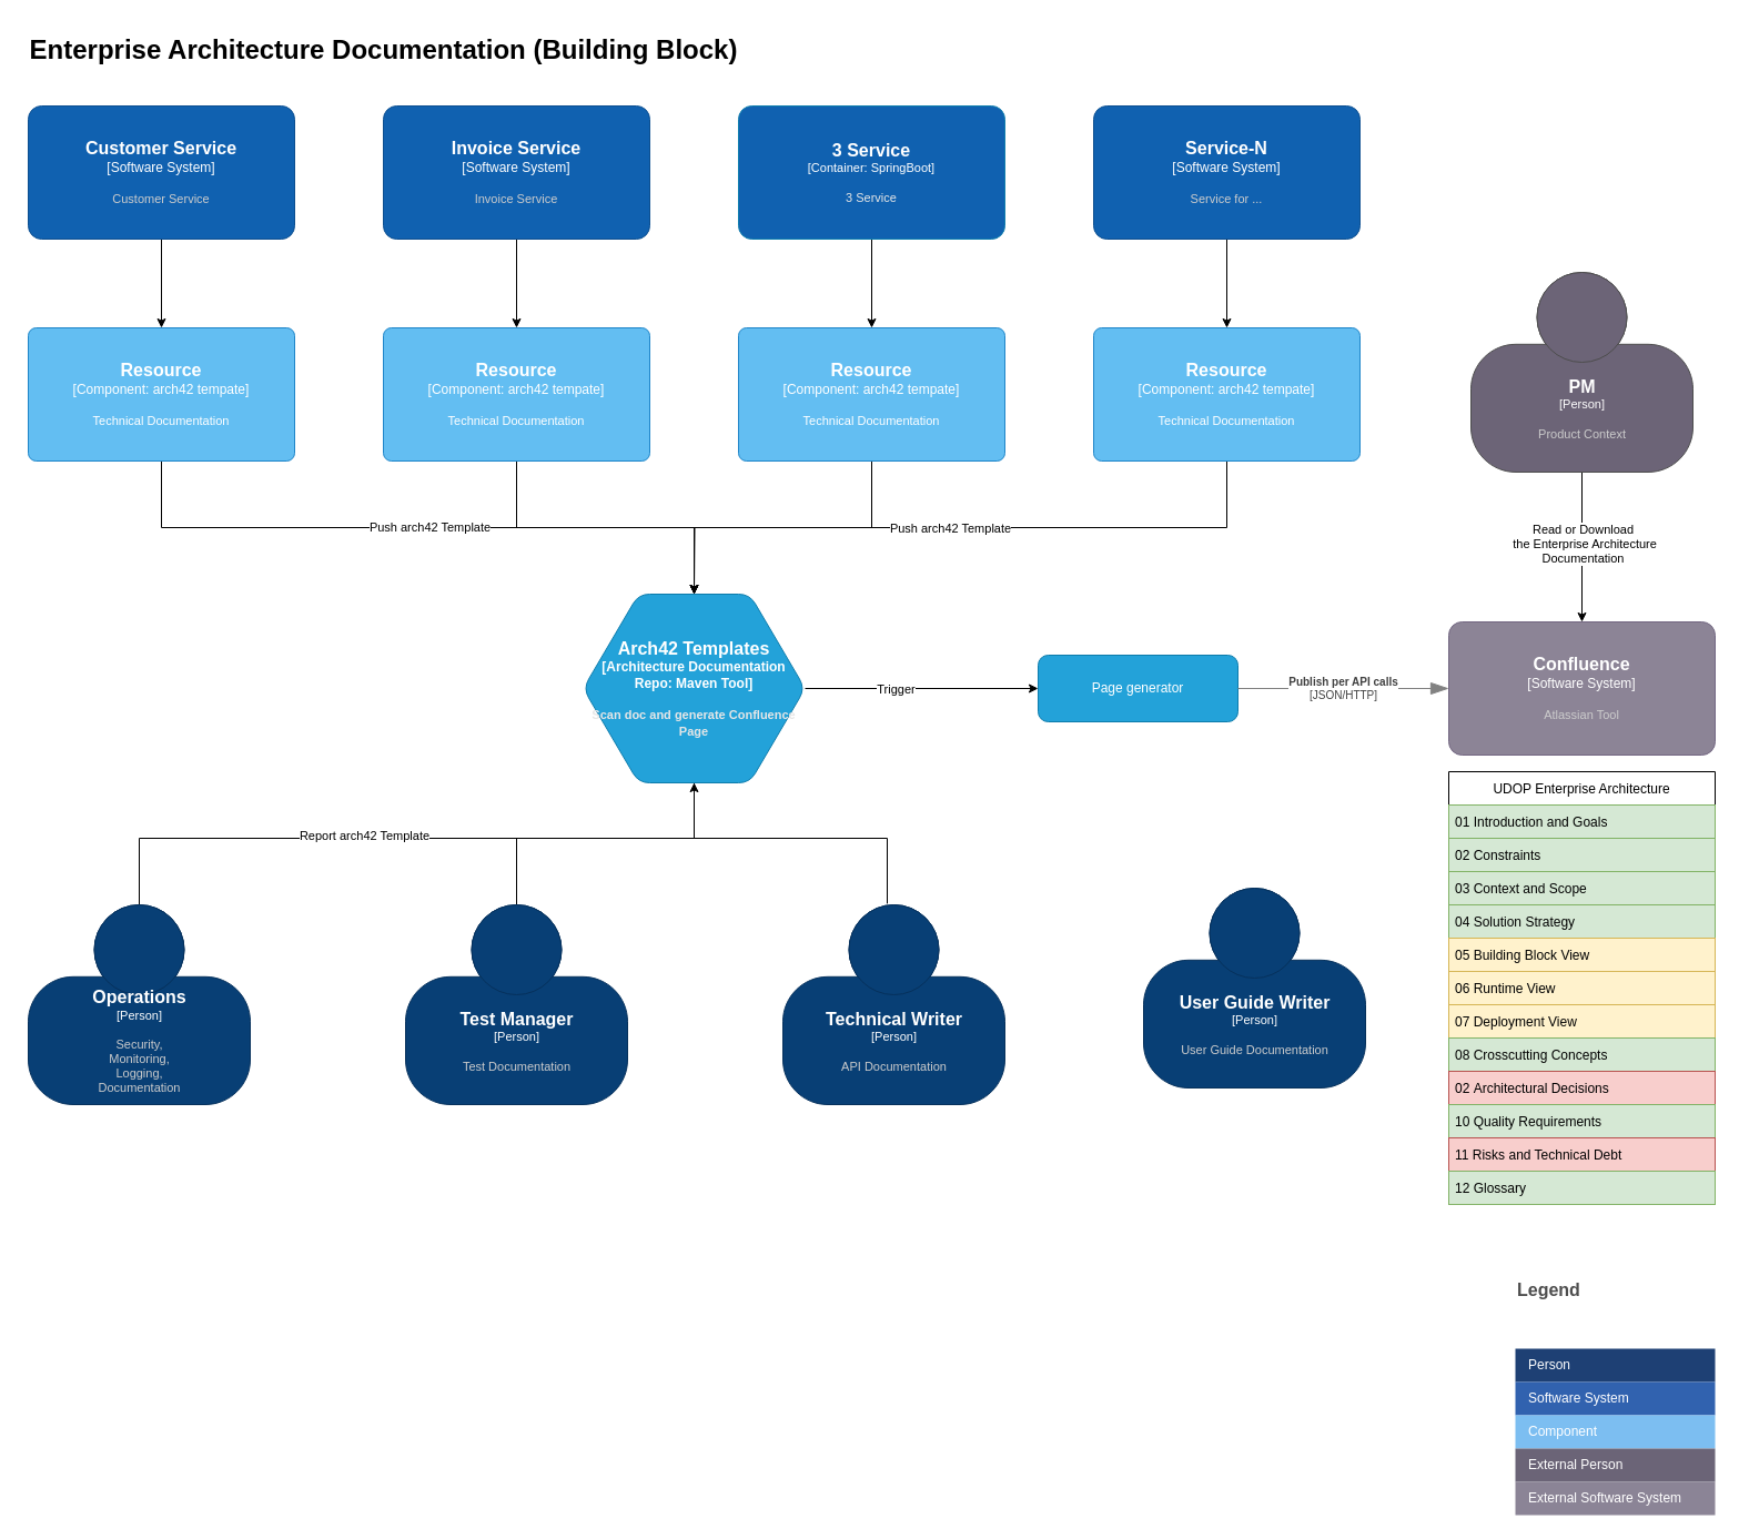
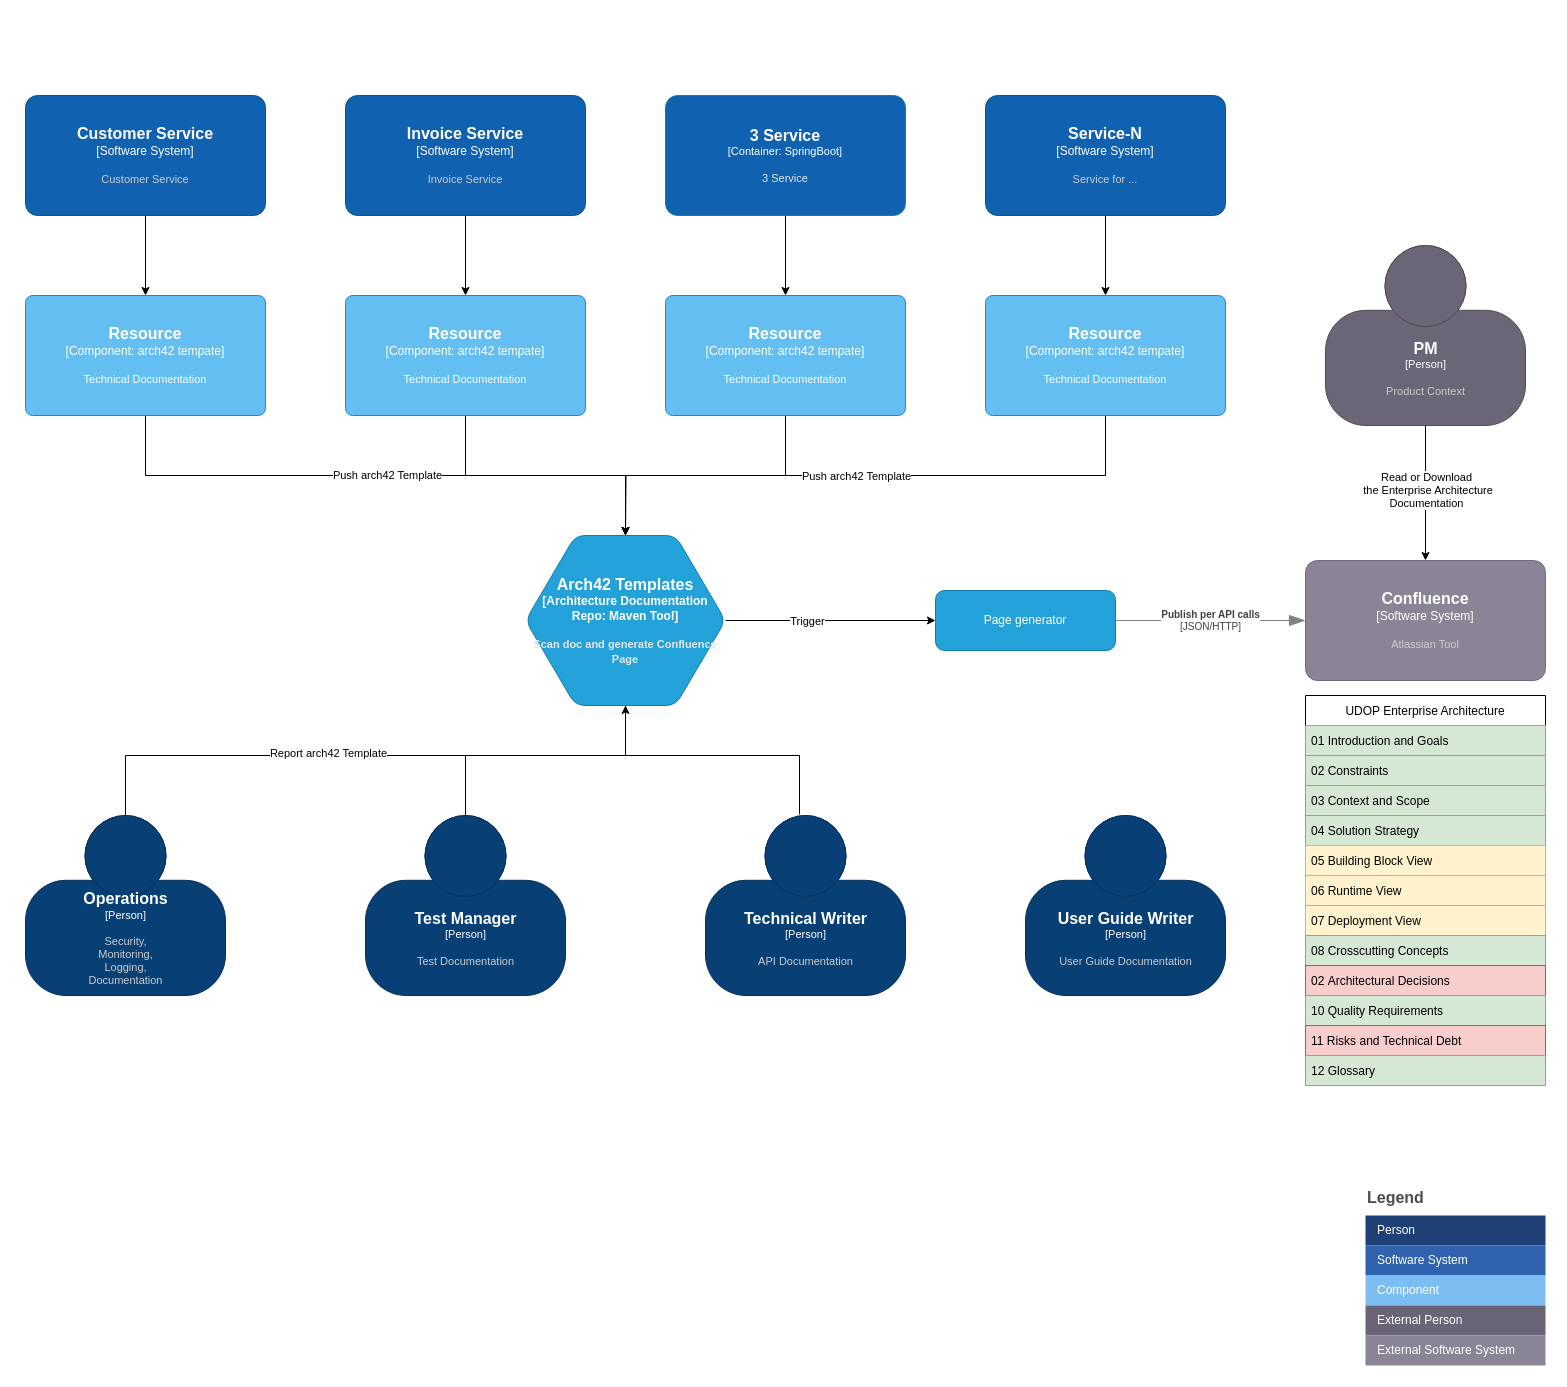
- <mxCell id="37" value="&lt;h1&gt;&lt;b&gt;Enterprise Architecture Documentation (Building Block)&lt;/b&gt;&lt;/h1&gt;" style="text;html=1;align=center;verticalAlign=middle;resizable=0;points=[];autosize=1;strokeColor=none;fillColor=none;" parent="1" vertex="1"><mxGeometry x="20" y="20" width="650" height="50" as="geometry" /></mxCell>
- <mxCell id="44" value="&lt;font style=&quot;font-size: 16px&quot;&gt;&lt;b&gt;User Guide Writer&lt;/b&gt;&lt;/font&gt;&lt;div&gt;[Person]&lt;/div&gt;&lt;br&gt;&lt;div&gt;&lt;font style=&quot;font-size: 11px&quot;&gt;&lt;font color=&quot;#cccccc&quot;&gt;User Guide Documentation&lt;/font&gt;&lt;/div&gt;" style="html=1;fontSize=11;dashed=0;whitespace=wrap;fillColor=#083F75;strokeColor=#06315C;fontColor=#ffffff;shape=mxgraph.c4.person2;align=center;metaEdit=1;points=[[0.5,0,0],[1,0.5,0],[1,0.75,0],[0.75,1,0],[0.5,1,0],[0.25,1,0],[0,0.75,0],[0,0.5,0]];resizable=0;" parent="1" vertex="1"><mxGeometry x="1030" y="800" width="200" height="180" as="geometry" /></mxCell>
+ <mxCell id="44" value="&lt;font style=&quot;font-size: 16px&quot;&gt;&lt;b&gt;User Guide Writer&lt;/b&gt;&lt;/font&gt;&lt;div&gt;[Person]&lt;/div&gt;&lt;br&gt;&lt;div&gt;&lt;font style=&quot;font-size: 11px&quot;&gt;&lt;font color=&quot;#cccccc&quot;&gt;User Guide Documentation&lt;/font&gt;&lt;/div&gt;" style="html=1;fontSize=11;dashed=0;whitespace=wrap;fillColor=#083F75;strokeColor=#06315C;fontColor=#ffffff;shape=mxgraph.c4.person2;align=center;metaEdit=1;points=[[0.5,0,0],[1,0.5,0],[1,0.75,0],[0.75,1,0],[0.5,1,0],[0.25,1,0],[0,0.75,0],[0,0.5,0]];resizable=0;" parent="1" vertex="1"><mxGeometry x="1025" y="815" width="200" height="180" as="geometry" /></mxCell>
- <mxCell id="2" value="Legend" style="align=left;fontSize=16;fontStyle=1;strokeColor=none;fillColor=none;fontColor=#4D4D4D;spacingTop=-8;resizable=0;" parent="1" vertex="1"><mxGeometry x="1365" y="1150" width="180" height="30" as="geometry" /></mxCell>
+ <mxCell id="2" value="Legend" style="align=left;fontSize=16;fontStyle=1;strokeColor=none;fillColor=none;fontColor=#4D4D4D;spacingTop=-8;resizable=0;" parent="1" vertex="1"><mxGeometry x="1365" y="1185" width="180" height="30" as="geometry" /></mxCell>
